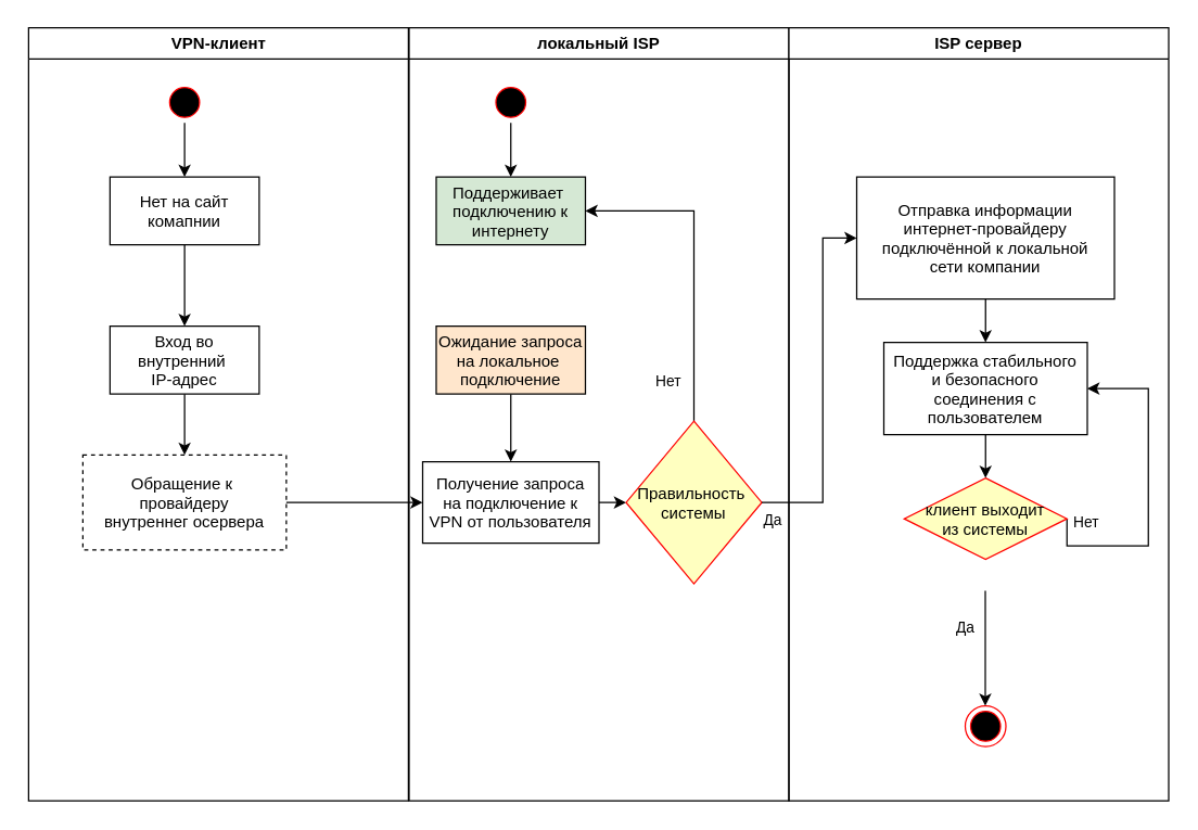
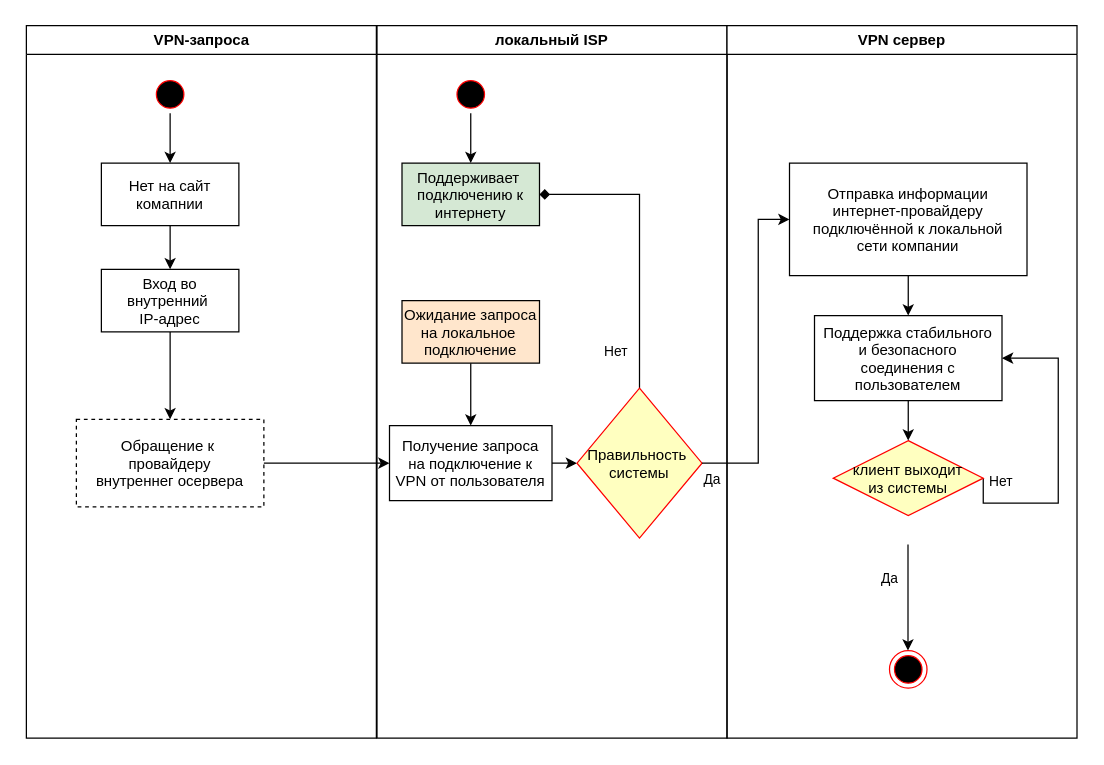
- <mxCell id="2" value="VPN-клиент" style="swimlane;whiteSpace=wrap" parent="1" vertex="1"><mxGeometry x="20.5" y="20" width="280" height="570" as="geometry" /></mxCell>
+ <mxCell id="2" value="VPN-запроса" style="swimlane;whiteSpace=wrap" parent="1" vertex="1"><mxGeometry x="20.5" y="20" width="280" height="570" as="geometry" /></mxCell>
- <mxCell id="21" value="ISP сервер" style="swimlane;whiteSpace=wrap" parent="1" vertex="1"><mxGeometry x="581" y="20" width="280" height="570" as="geometry" /></mxCell>
+ <mxCell id="21" value="VPN сервер" style="swimlane;whiteSpace=wrap" parent="1" vertex="1"><mxGeometry x="581" y="20" width="280" height="570" as="geometry" /></mxCell>
- <mxCell id="18" style="edgeStyle=orthogonalEdgeStyle;rounded=0;orthogonalLoop=1;jettySize=auto;html=1;exitX=0.5;exitY=0;exitDx=0;exitDy=0;entryX=1;entryY=0.5;entryDx=0;entryDy=0;" edge="1" parent="10" source="20" target="13"><mxGeometry relative="1" as="geometry" /></mxCell>
+ <mxCell id="18" style="edgeStyle=orthogonalEdgeStyle;rounded=0;orthogonalLoop=1;jettySize=auto;html=1;exitX=0.5;exitY=0;exitDx=0;exitDy=0;entryX=1;entryY=0.5;entryDx=0;entryDy=0;endArrow=diamond;" edge="1" parent="10" source="20" target="13"><mxGeometry relative="1" as="geometry" /></mxCell>
- <mxCell id="8" value="Вход во&#10;внутренний &#10;IP-адрес" style="" parent="2" vertex="1"><mxGeometry x="60" y="220" width="110" height="50" as="geometry" /></mxCell>
+ <mxCell id="8" value="Вход во&#10;внутренний &#10;IP-адрес" style="" parent="2" vertex="1"><mxGeometry x="60" y="195" width="110" height="50" as="geometry" /></mxCell>
